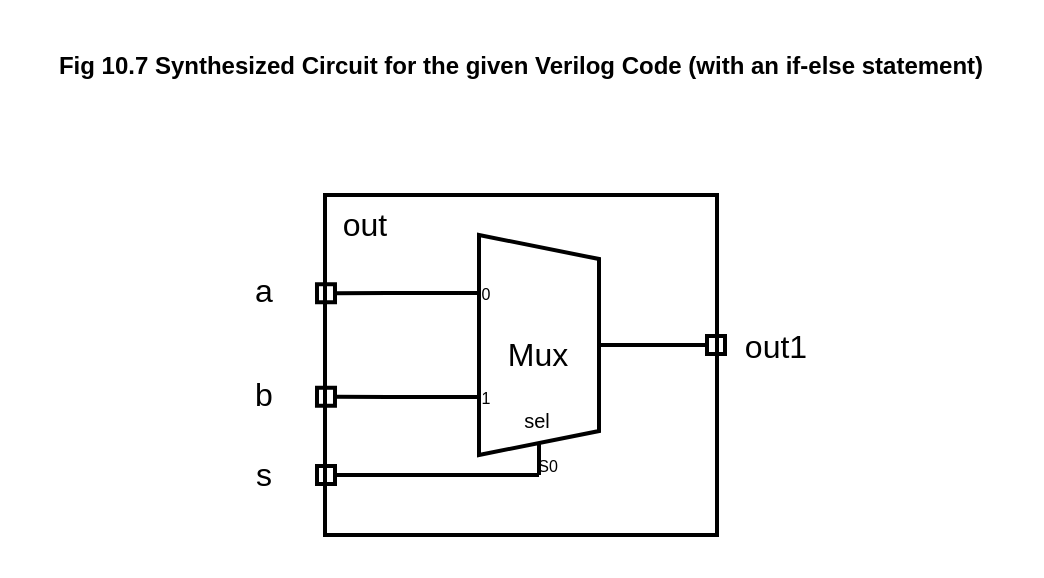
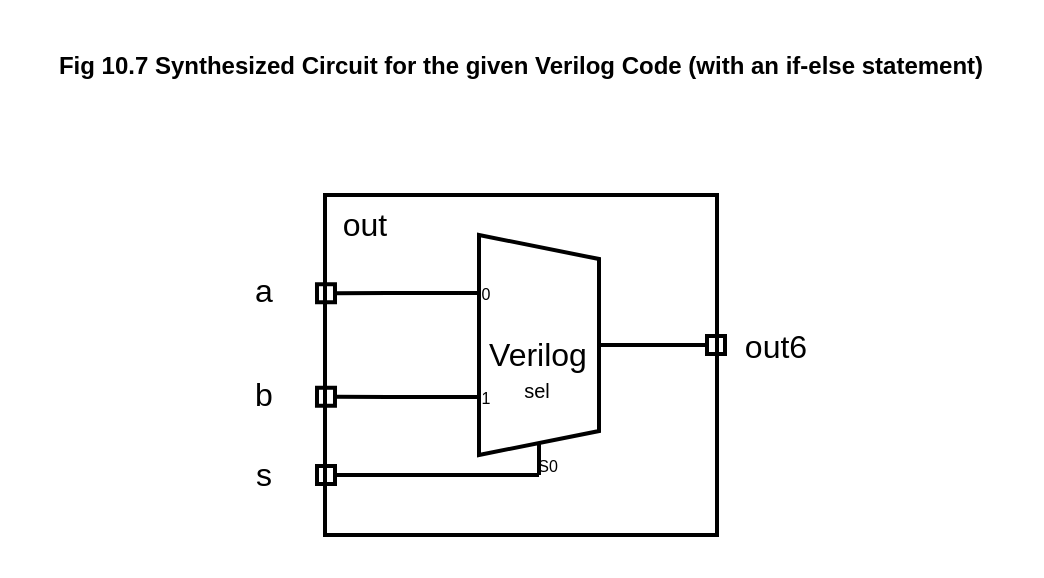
- <mxCell id="8" value="Mux" style="shadow=0;dashed=0;align=center;html=1;strokeWidth=2;shape=mxgraph.electrical.abstract.mux2;whiteSpace=wrap;fontSize=16;" vertex="1" parent="1"><mxGeometry x="229" y="117" width="80" height="120" as="geometry" /></mxCell>
+ <mxCell id="8" value="Verilog" style="shadow=0;dashed=0;align=center;html=1;strokeWidth=2;shape=mxgraph.electrical.abstract.mux2;whiteSpace=wrap;fontSize=16;" vertex="1" parent="1"><mxGeometry x="229" y="117" width="80" height="120" as="geometry" /></mxCell>
- <mxCell id="14" value="out1" style="text;strokeColor=none;align=center;fillColor=none;html=1;verticalAlign=middle;whiteSpace=wrap;rounded=0;strokeWidth=2;fontSize=16;" vertex="1" parent="1"><mxGeometry x="358" y="158" width="60" height="30" as="geometry" /></mxCell>
+ <mxCell id="14" value="out6" style="text;strokeColor=none;align=center;fillColor=none;html=1;verticalAlign=middle;whiteSpace=wrap;rounded=0;strokeWidth=2;fontSize=16;" vertex="1" parent="1"><mxGeometry x="358" y="158" width="60" height="30" as="geometry" /></mxCell>
- <mxCell id="9" value="sel" style="text;html=1;align=center;verticalAlign=middle;resizable=0;points=[];autosize=1;strokeColor=none;fillColor=none;strokeWidth=2;fontSize=10;" vertex="1" parent="1"><mxGeometry x="248" y="195" width="40" height="30" as="geometry" /></mxCell>
+ <mxCell id="9" value="sel" style="text;html=1;align=center;verticalAlign=middle;resizable=0;points=[];autosize=1;strokeColor=none;fillColor=none;strokeWidth=2;fontSize=10;" vertex="1" parent="1"><mxGeometry x="248" y="180" width="40" height="30" as="geometry" /></mxCell>
